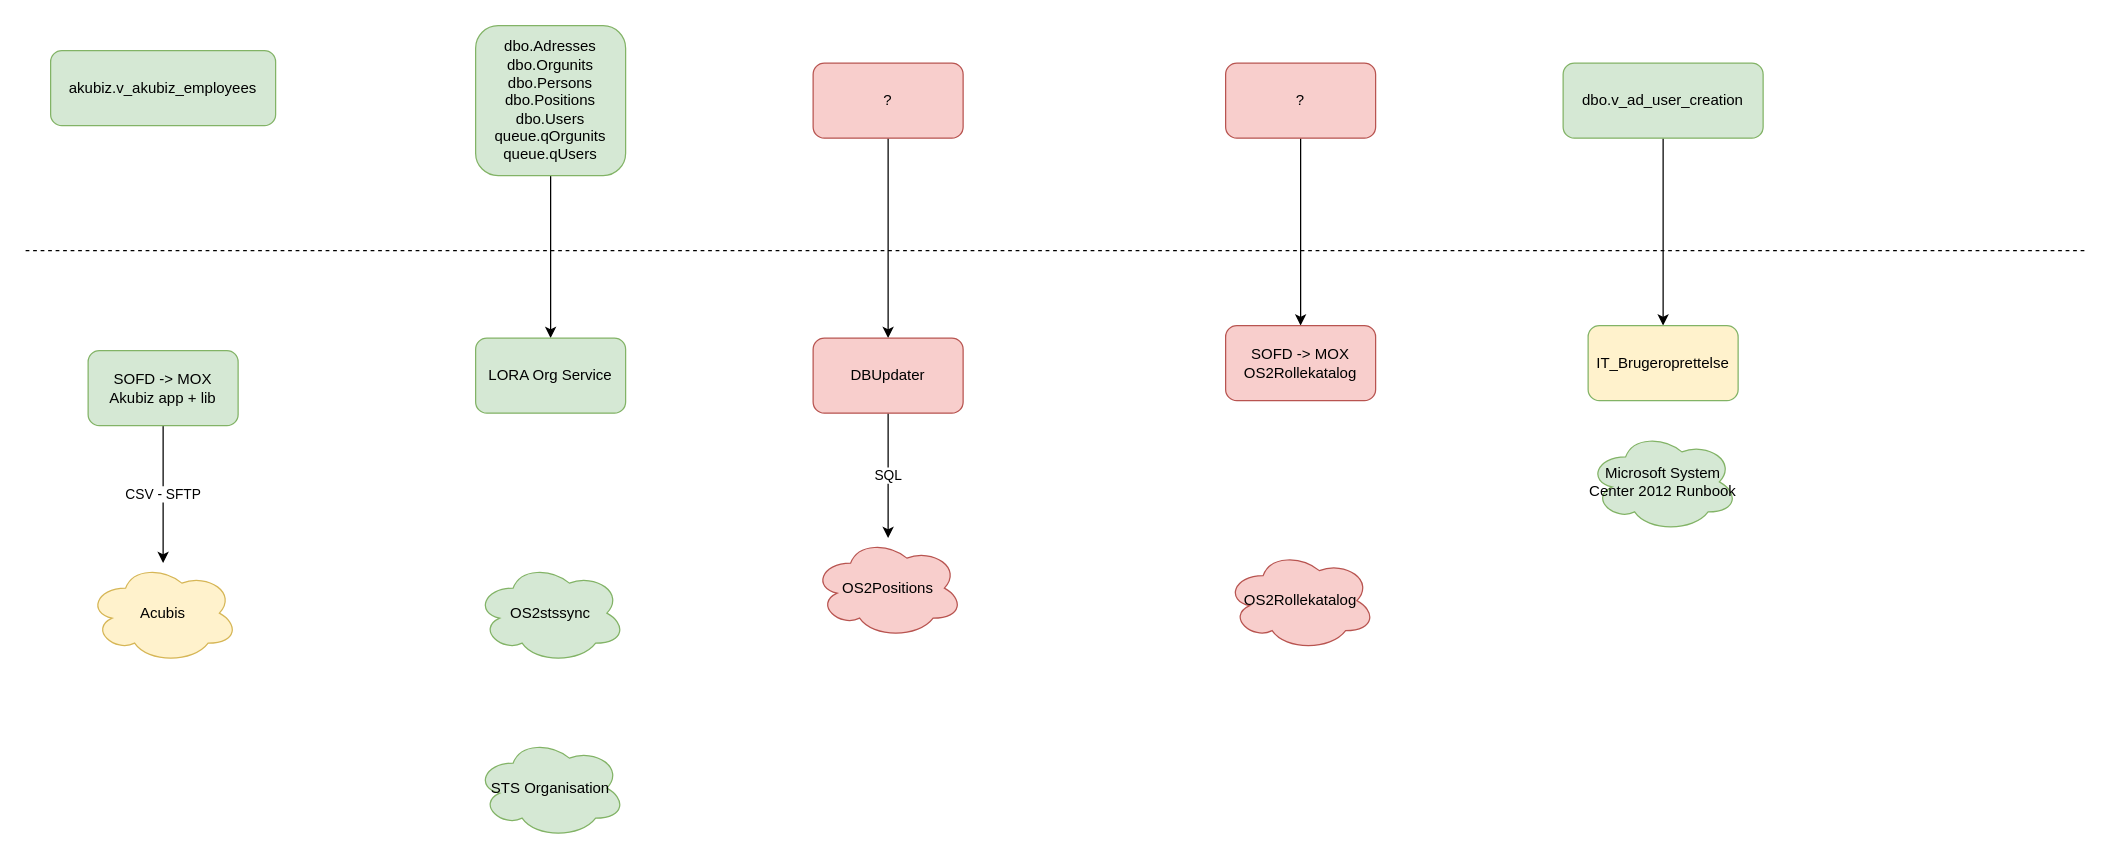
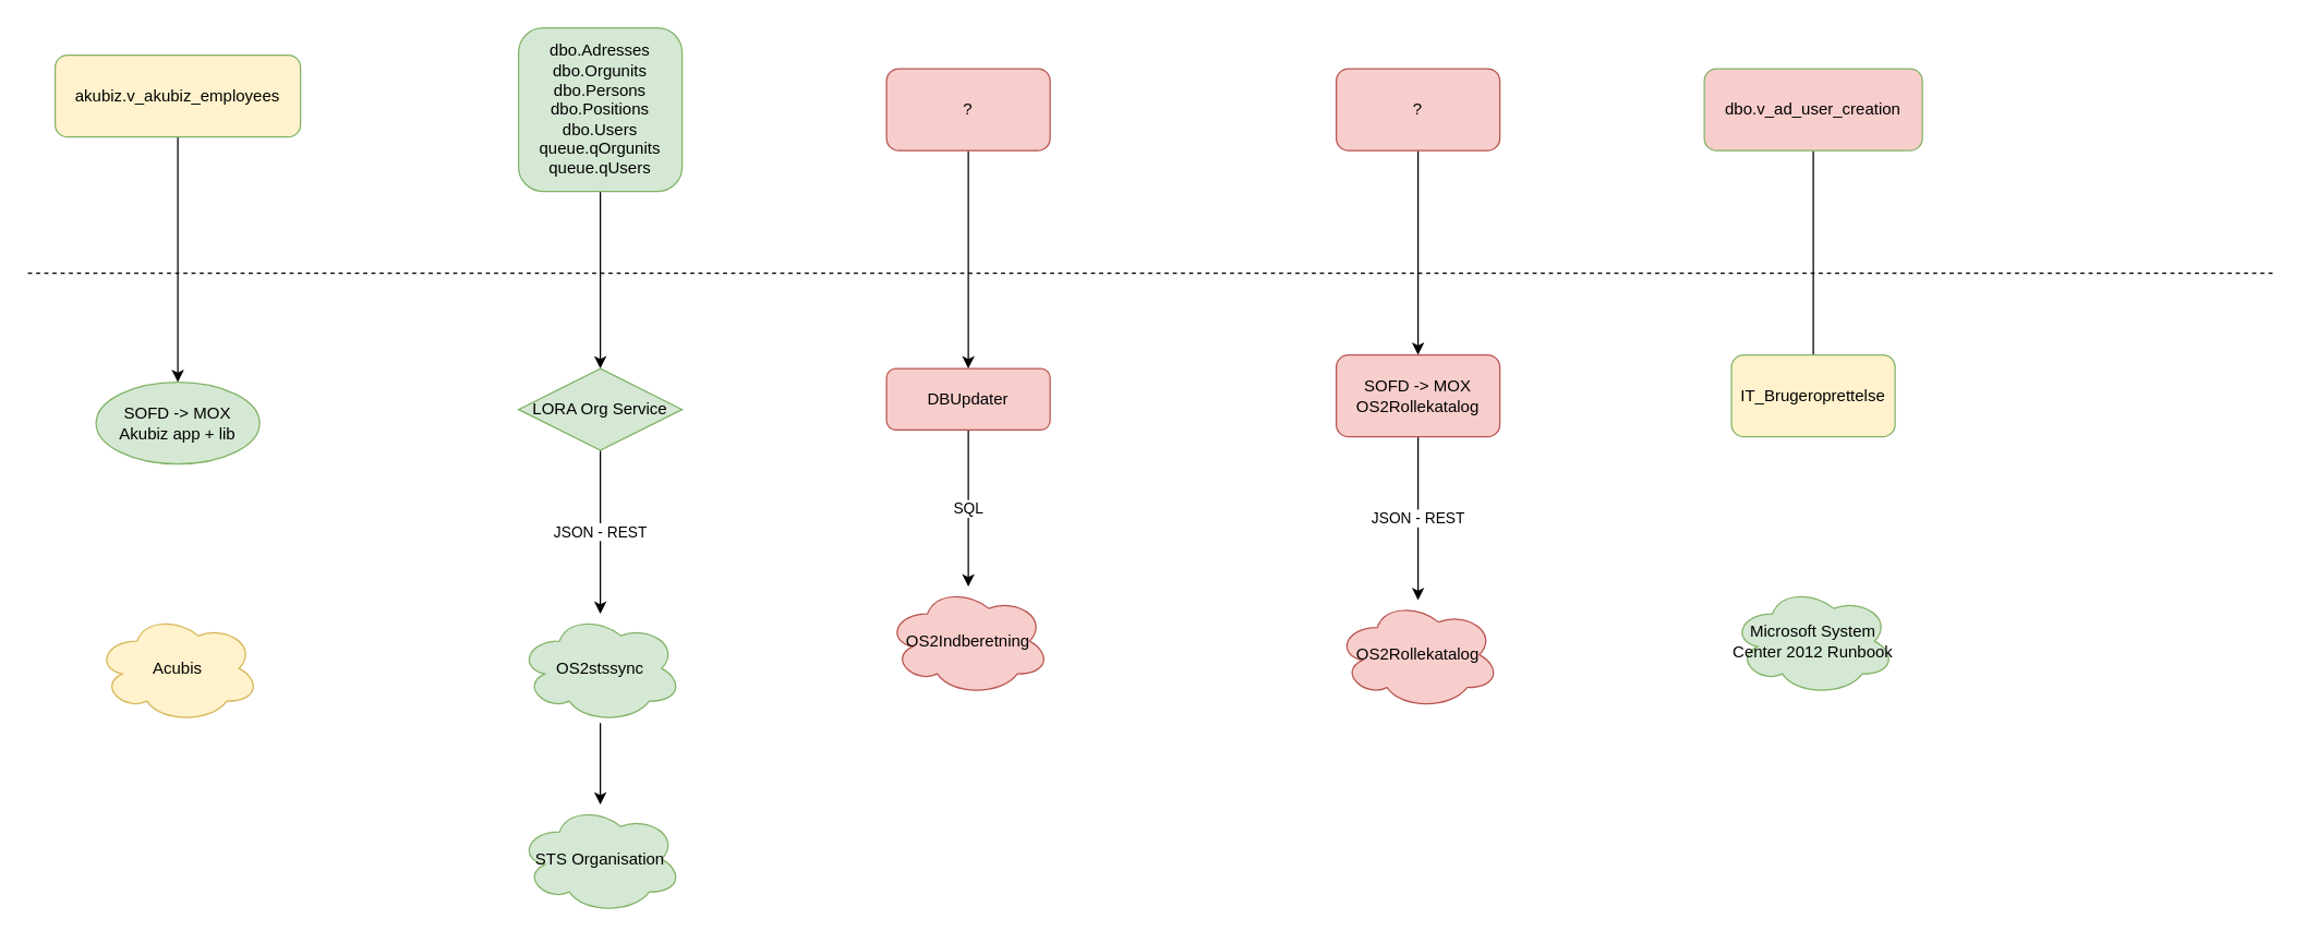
- <mxCell id="5" value="akubiz.v_akubiz_employees" style="rounded=1;whiteSpace=wrap;html=1;fillColor=#d5e8d4;strokeColor=#82b366;" vertex="1" parent="1"><mxGeometry x="40" y="40" width="180" height="60" as="geometry" /></mxCell>
+ <mxCell id="5" value="akubiz.v_akubiz_employees" style="rounded=1;whiteSpace=wrap;html=1;fillColor=#fff2cc;strokeColor=#82b366;" vertex="1" parent="1"><mxGeometry x="40" y="40" width="180" height="60" as="geometry" /></mxCell>
- <mxCell id="26" value="dbo.v_ad_user_creation" style="rounded=1;whiteSpace=wrap;html=1;fillColor=#d5e8d4;strokeColor=#82b366;" vertex="1" parent="1"><mxGeometry x="1250" y="50" width="160" height="60" as="geometry" /></mxCell>
+ <mxCell id="26" value="dbo.v_ad_user_creation" style="rounded=1;whiteSpace=wrap;html=1;fillColor=#f8cecc;strokeColor=#82b366;" vertex="1" parent="1"><mxGeometry x="1250" y="50" width="160" height="60" as="geometry" /></mxCell>
+ <mxCell id="4" style="edgeStyle=orthogonalEdgeStyle;rounded=0;orthogonalLoop=1;jettySize=auto;html=1;" edge="1" parent="1" source="5" target="7"><mxGeometry relative="1" as="geometry" /></mxCell>
- <mxCell id="25" style="edgeStyle=orthogonalEdgeStyle;rounded=0;orthogonalLoop=1;jettySize=auto;html=1;" edge="1" parent="1" source="26" target="27"><mxGeometry relative="1" as="geometry" /></mxCell>
+ <mxCell id="25" style="edgeStyle=orthogonalEdgeStyle;rounded=0;orthogonalLoop=1;jettySize=auto;html=1;endArrow=none;" edge="1" parent="1" source="26" target="27"><mxGeometry relative="1" as="geometry" /></mxCell>
- <mxCell id="13" value="LORA Org Service" style="rounded=1;whiteSpace=wrap;html=1;fillColor=#d5e8d4;strokeColor=#82b366;" vertex="1" parent="1"><mxGeometry x="380" y="270" width="120" height="60" as="geometry" /></mxCell>
+ <mxCell id="13" value="LORA Org Service" style="rhombus;whiteSpace=wrap;html=1;fillColor=#d5e8d4;strokeColor=#82b366;" vertex="1" parent="1"><mxGeometry x="380" y="270" width="120" height="60" as="geometry" /></mxCell>
- <mxCell id="18" value="DBUpdater" style="rounded=1;whiteSpace=wrap;html=1;fillColor=#f8cecc;strokeColor=#b85450;" vertex="1" parent="1"><mxGeometry x="650" y="270" width="120" height="60" as="geometry" /></mxCell>
+ <mxCell id="18" value="DBUpdater" style="rounded=1;whiteSpace=wrap;html=1;fillColor=#f8cecc;strokeColor=#b85450;" vertex="1" parent="1"><mxGeometry x="650" y="270" width="120" height="45" as="geometry" /></mxCell>
- <mxCell id="7" value="&lt;div&gt;SOFD -&amp;gt; MOX&lt;/div&gt;&lt;div&gt;Akubiz app + lib&lt;br&gt;&lt;/div&gt;" style="rounded=1;whiteSpace=wrap;html=1;fillColor=#d5e8d4;strokeColor=#82b366;" vertex="1" parent="1"><mxGeometry x="70" y="280" width="120" height="60" as="geometry" /></mxCell>
+ <mxCell id="7" value="&lt;div&gt;SOFD -&amp;gt; MOX&lt;/div&gt;&lt;div&gt;Akubiz app + lib&lt;br&gt;&lt;/div&gt;" style="ellipse;whiteSpace=wrap;html=1;fillColor=#d5e8d4;strokeColor=#82b366;" vertex="1" parent="1"><mxGeometry x="70" y="280" width="120" height="60" as="geometry" /></mxCell>
- <mxCell id="6" value="CSV - SFTP" style="edgeStyle=orthogonalEdgeStyle;rounded=0;orthogonalLoop=1;jettySize=auto;html=1;" edge="1" parent="1" source="7" target="3"><mxGeometry relative="1" as="geometry" /></mxCell>
+ <mxCell id="22" value="JSON - REST" style="edgeStyle=orthogonalEdgeStyle;rounded=0;orthogonalLoop=1;jettySize=auto;html=1;" edge="1" parent="1" source="23" target="24"><mxGeometry relative="1" as="geometry" /></mxCell>
- <mxCell id="28" value="Microsoft System Center 2012 Runbook" style="ellipse;shape=cloud;whiteSpace=wrap;html=1;fillColor=#d5e8d4;strokeColor=#82b366;" vertex="1" parent="1"><mxGeometry x="1270" y="345" width="120" height="80" as="geometry" /></mxCell>
+ <mxCell id="28" value="Microsoft System Center 2012 Runbook" style="ellipse;shape=cloud;whiteSpace=wrap;html=1;fillColor=#d5e8d4;strokeColor=#82b366;" vertex="1" parent="1"><mxGeometry x="1270" y="430" width="120" height="80" as="geometry" /></mxCell>
+ <mxCell id="12" value="JSON - REST" style="edgeStyle=orthogonalEdgeStyle;rounded=0;orthogonalLoop=1;jettySize=auto;html=1;" edge="1" parent="1" source="13" target="11"><mxGeometry relative="1" as="geometry" /></mxCell>
- <mxCell id="19" value="OS2Positions" style="ellipse;shape=cloud;whiteSpace=wrap;html=1;fillColor=#f8cecc;strokeColor=#b85450;" vertex="1" parent="1"><mxGeometry x="650" y="430" width="120" height="80" as="geometry" /></mxCell>
+ <mxCell id="19" value="OS2Indberetning" style="ellipse;shape=cloud;whiteSpace=wrap;html=1;fillColor=#f8cecc;strokeColor=#b85450;" vertex="1" parent="1"><mxGeometry x="650" y="430" width="120" height="80" as="geometry" /></mxCell>
+ <mxCell id="10" style="edgeStyle=orthogonalEdgeStyle;rounded=0;orthogonalLoop=1;jettySize=auto;html=1;" edge="1" parent="1" source="11" target="14"><mxGeometry relative="1" as="geometry" /></mxCell>
